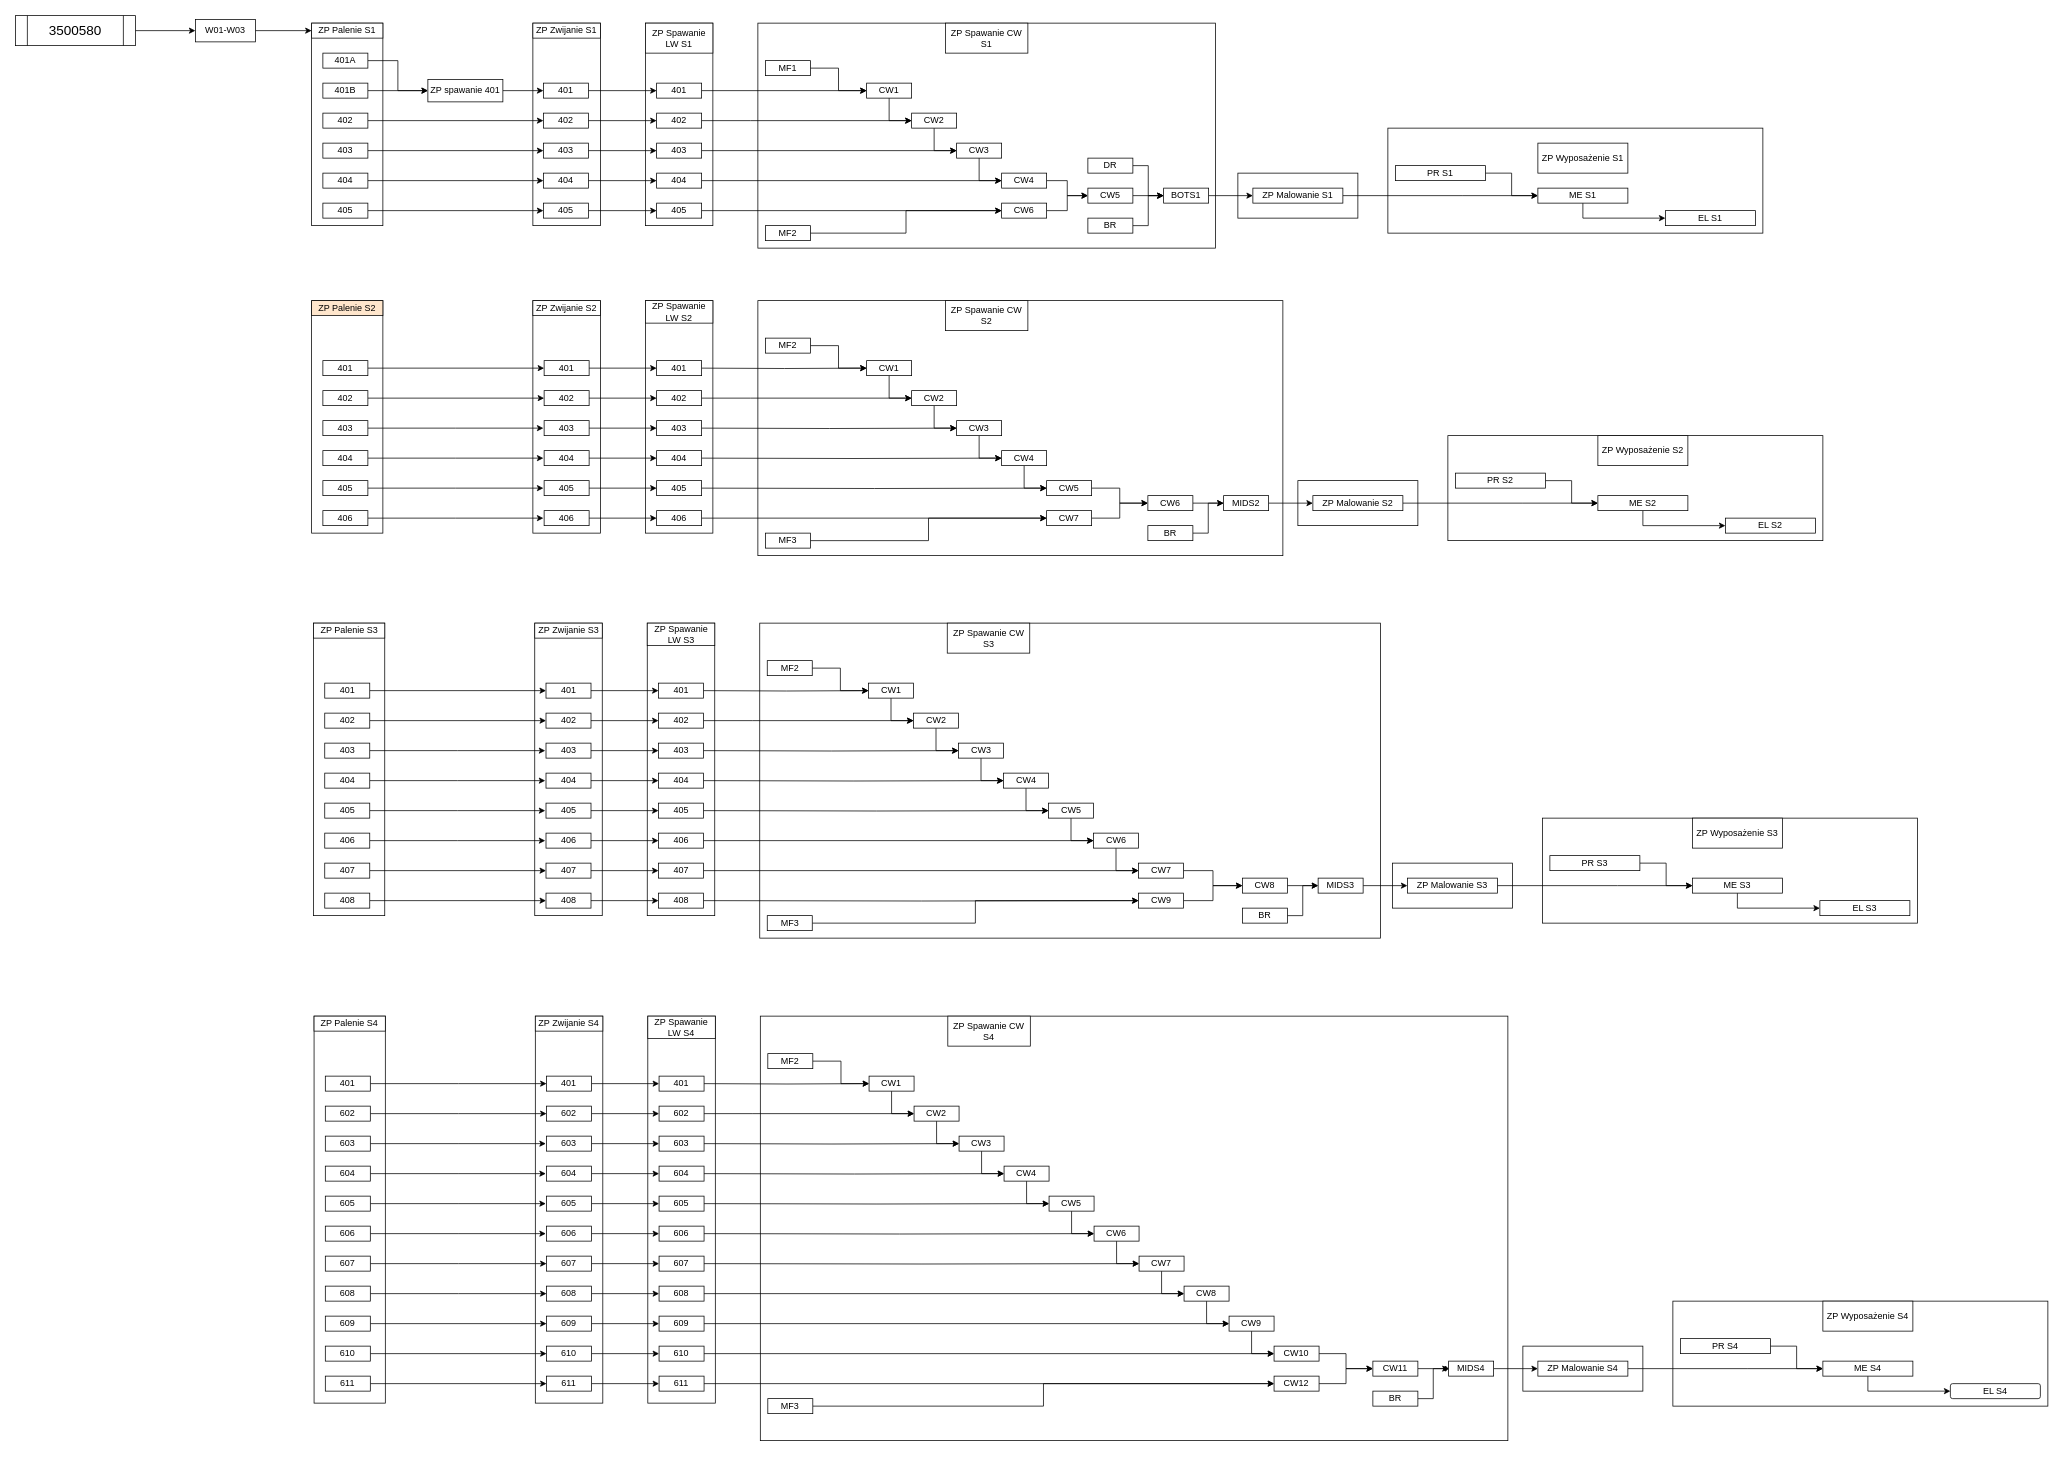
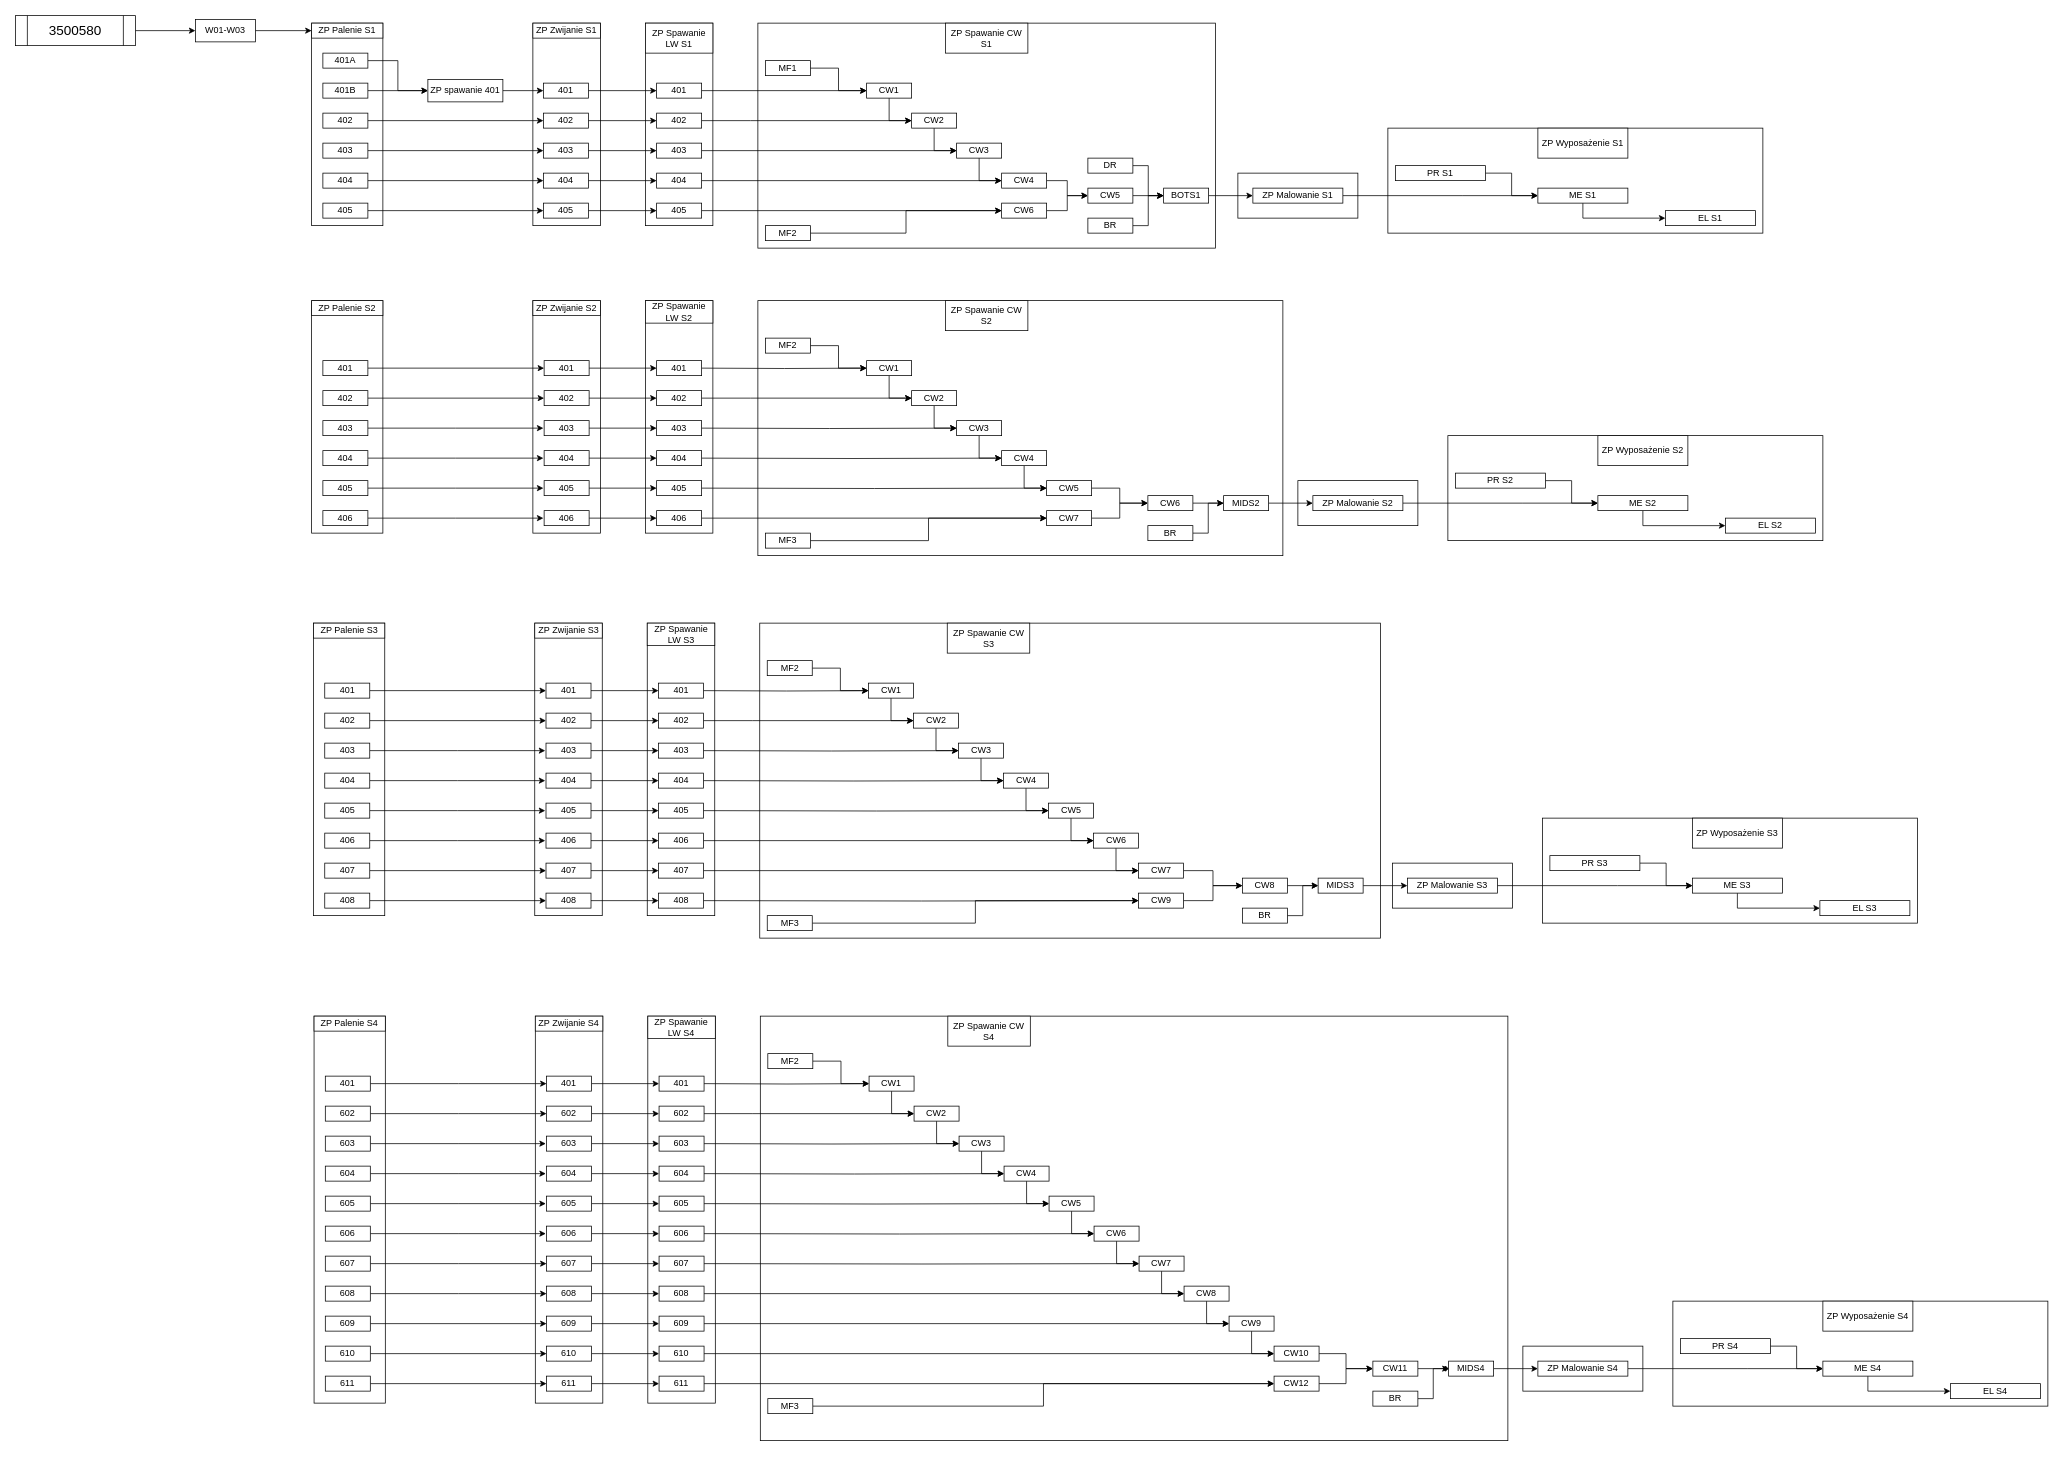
- <mxCell id="79" value="ZP Wyposażenie S1" style="rounded=0;whiteSpace=wrap;html=1;" vertex="1" parent="1"><mxGeometry x="2050" y="190" width="120" height="40" as="geometry" /></mxCell>
+ <mxCell id="79" value="ZP Wyposażenie S1" style="rounded=0;whiteSpace=wrap;html=1;" vertex="1" parent="1"><mxGeometry x="2050" y="170" width="120" height="40" as="geometry" /></mxCell>
- <mxCell id="86" value="ZP Palenie S2" style="rounded=0;whiteSpace=wrap;html=1;fillColor=#ffe6cc;" vertex="1" parent="1"><mxGeometry x="415" y="400" width="95" height="20" as="geometry" /></mxCell>
+ <mxCell id="86" value="ZP Palenie S2" style="rounded=0;whiteSpace=wrap;html=1;" vertex="1" parent="1"><mxGeometry x="415" y="400" width="95" height="20" as="geometry" /></mxCell>
- <mxCell id="297" value="EL S4" style="whiteSpace=wrap;html=1;rounded=1;" vertex="1" parent="1"><mxGeometry x="2600" y="1844" width="120" height="20" as="geometry" /></mxCell>
+ <mxCell id="297" value="EL S4" style="rounded=0;whiteSpace=wrap;html=1;" vertex="1" parent="1"><mxGeometry x="2600" y="1844" width="120" height="20" as="geometry" /></mxCell>
